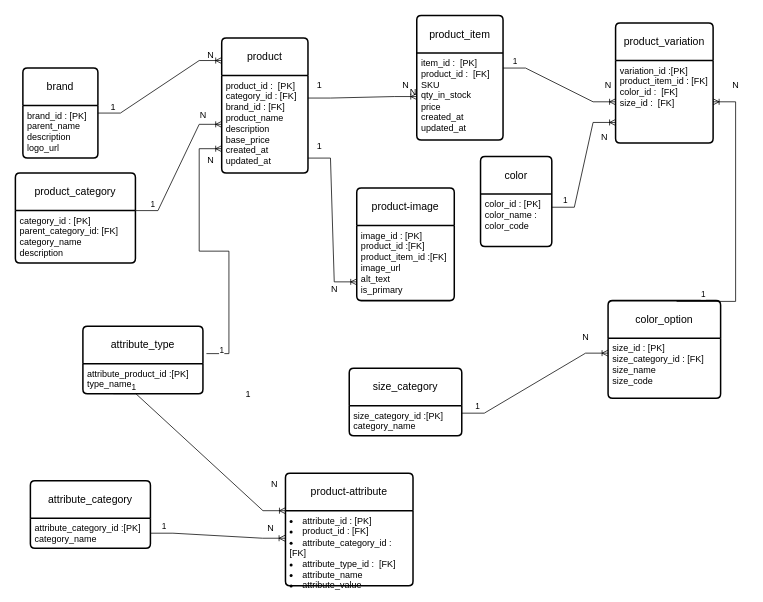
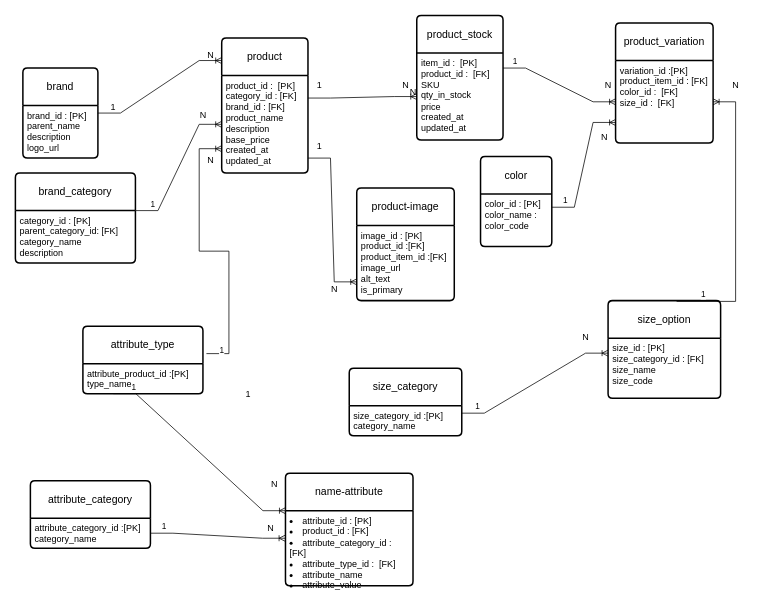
- <mxCell id="10" value="product_item" style="swimlane;childLayout=stackLayout;horizontal=1;startSize=50;horizontalStack=0;rounded=1;fontSize=14;fontStyle=0;strokeWidth=2;resizeParent=0;resizeLast=1;shadow=0;dashed=0;align=center;arcSize=4;whiteSpace=wrap;html=1;" vertex="1" parent="1"><mxGeometry x="555" width="115" height="166" as="geometry" y="20" /></mxCell>
+ <mxCell id="10" value="product_stock" style="swimlane;childLayout=stackLayout;horizontal=1;startSize=50;horizontalStack=0;rounded=1;fontSize=14;fontStyle=0;strokeWidth=2;resizeParent=0;resizeLast=1;shadow=0;dashed=0;align=center;arcSize=4;whiteSpace=wrap;html=1;" vertex="1" parent="1"><mxGeometry x="555" width="115" height="166" as="geometry" y="20" /></mxCell>
- <mxCell id="4" value="product_category" style="swimlane;childLayout=stackLayout;horizontal=1;startSize=50;horizontalStack=0;rounded=1;fontSize=14;fontStyle=0;strokeWidth=2;resizeParent=0;resizeLast=1;shadow=0;dashed=0;align=center;arcSize=4;whiteSpace=wrap;html=1;" vertex="1" parent="1"><mxGeometry x="20" y="230" width="160" height="120" as="geometry" /></mxCell>
+ <mxCell id="4" value="brand_category" style="swimlane;childLayout=stackLayout;horizontal=1;startSize=50;horizontalStack=0;rounded=1;fontSize=14;fontStyle=0;strokeWidth=2;resizeParent=0;resizeLast=1;shadow=0;dashed=0;align=center;arcSize=4;whiteSpace=wrap;html=1;" vertex="1" parent="1"><mxGeometry x="20" y="230" width="160" height="120" as="geometry" /></mxCell>
- <mxCell id="18" value="color_option" style="swimlane;childLayout=stackLayout;horizontal=1;startSize=50;horizontalStack=0;rounded=1;fontSize=14;fontStyle=0;strokeWidth=2;resizeParent=0;resizeLast=1;shadow=0;dashed=0;align=center;arcSize=4;whiteSpace=wrap;html=1;" vertex="1" parent="1"><mxGeometry x="810" y="400" width="150" height="130" as="geometry" /></mxCell>
+ <mxCell id="18" value="size_option" style="swimlane;childLayout=stackLayout;horizontal=1;startSize=50;horizontalStack=0;rounded=1;fontSize=14;fontStyle=0;strokeWidth=2;resizeParent=0;resizeLast=1;shadow=0;dashed=0;align=center;arcSize=4;whiteSpace=wrap;html=1;" vertex="1" parent="1"><mxGeometry x="810" y="400" width="150" height="130" as="geometry" /></mxCell>
- <mxCell id="26" value="product-attribute" style="swimlane;childLayout=stackLayout;horizontal=1;startSize=50;horizontalStack=0;rounded=1;fontSize=14;fontStyle=0;strokeWidth=2;resizeParent=0;resizeLast=1;shadow=0;dashed=0;align=center;arcSize=4;whiteSpace=wrap;html=1;" vertex="1" parent="1"><mxGeometry x="380" y="630" width="170" height="150" as="geometry" /></mxCell>
+ <mxCell id="26" value="name-attribute" style="swimlane;childLayout=stackLayout;horizontal=1;startSize=50;horizontalStack=0;rounded=1;fontSize=14;fontStyle=0;strokeWidth=2;resizeParent=0;resizeLast=1;shadow=0;dashed=0;align=center;arcSize=4;whiteSpace=wrap;html=1;" vertex="1" parent="1"><mxGeometry x="380" y="630" width="170" height="150" as="geometry" /></mxCell>
